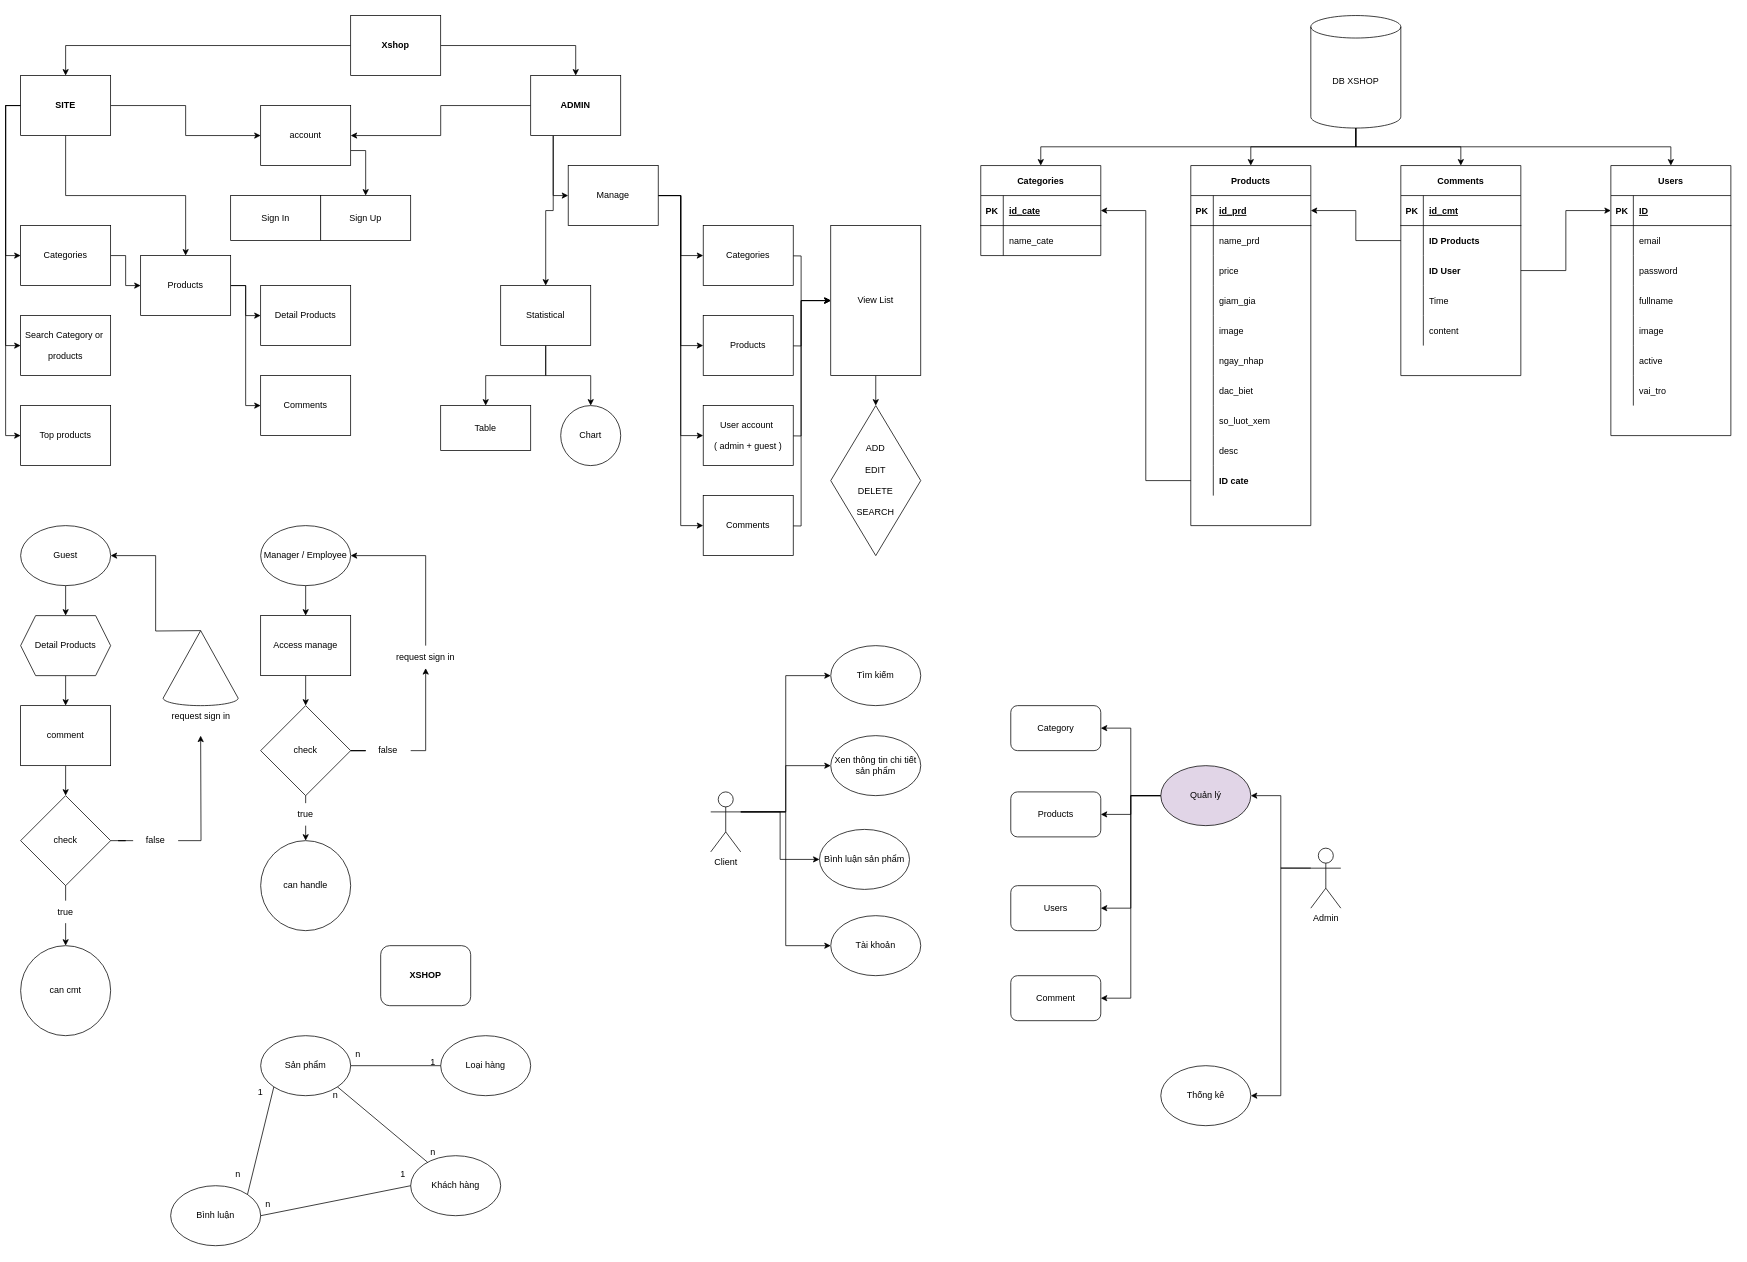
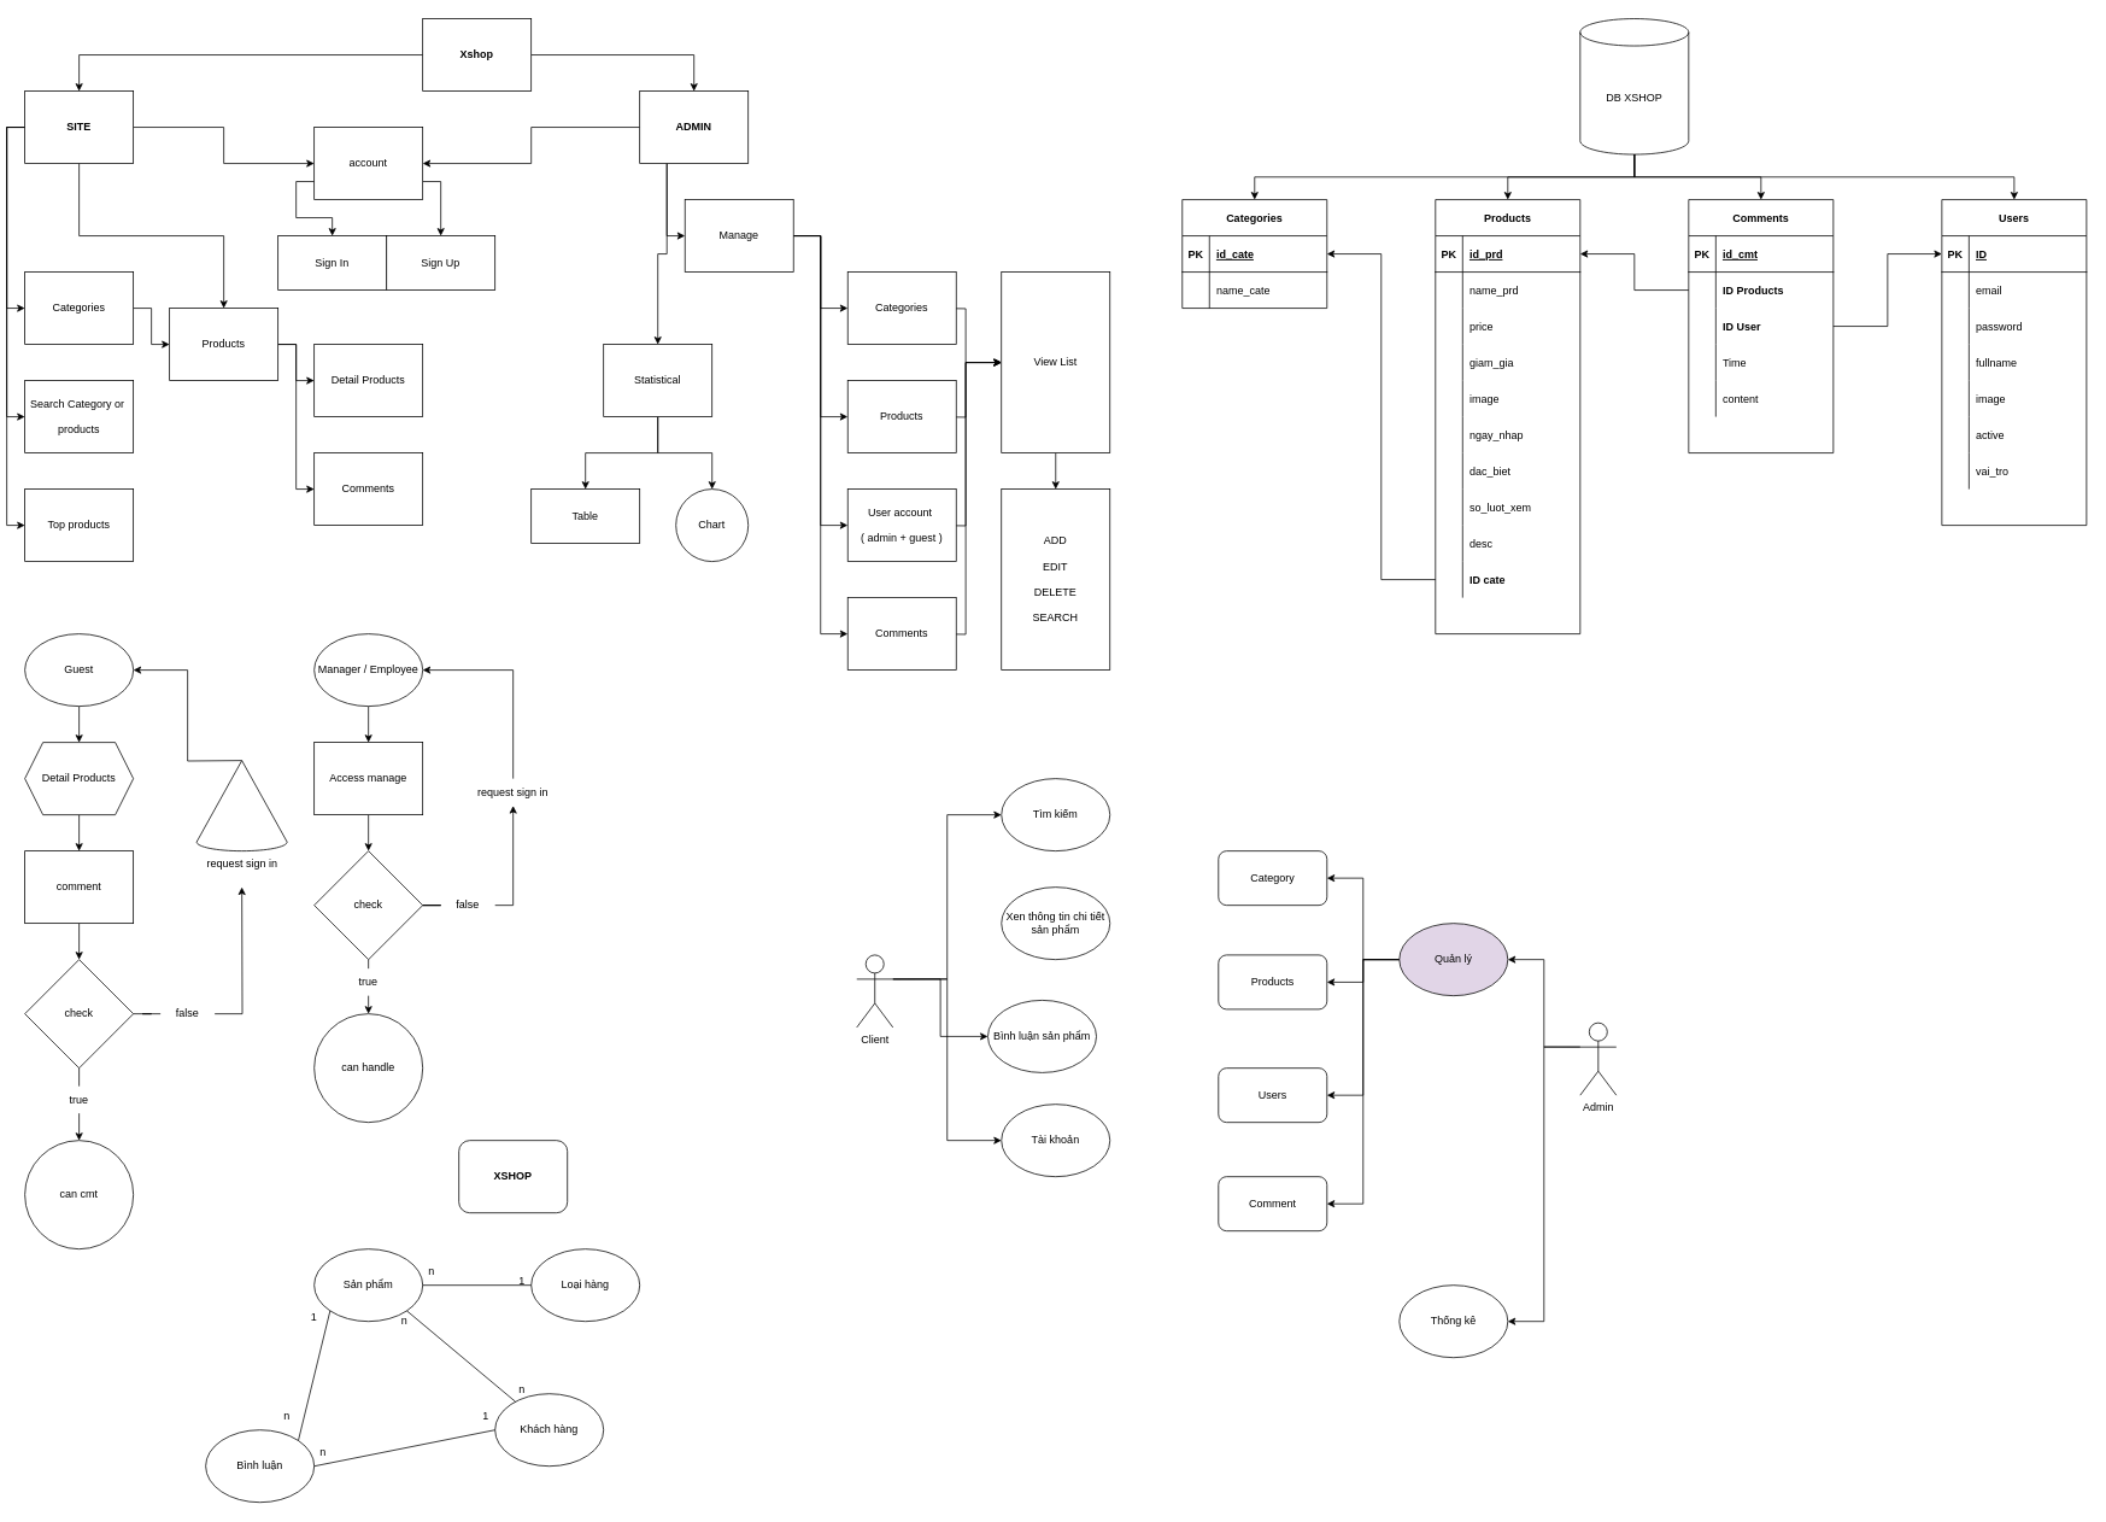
+ <mxCell id="15" style="edgeStyle=orthogonalEdgeStyle;rounded=0;orthogonalLoop=1;jettySize=auto;html=1;exitX=0;exitY=0.75;exitDx=0;exitDy=0;entryX=0.5;entryY=0;entryDx=0;entryDy=0;" parent="1" source="17" target="19" edge="1"><mxGeometry relative="1" as="geometry" /></mxCell>
- <mxCell id="43" value="ADD&lt;br&gt;&lt;br&gt;EDIT&lt;br&gt;&lt;br&gt;DELETE&lt;br&gt;&lt;br&gt;SEARCH" style="rhombus;whiteSpace=wrap;html=1;" parent="1" vertex="1"><mxGeometry x="1100" y="540" width="120" height="200" as="geometry" /></mxCell>
+ <mxCell id="43" value="ADD&lt;br&gt;&lt;br&gt;EDIT&lt;br&gt;&lt;br&gt;DELETE&lt;br&gt;&lt;br&gt;SEARCH" style="rounded=0;whiteSpace=wrap;html=1;" parent="1" vertex="1"><mxGeometry x="1100" y="540" width="120" height="200" as="geometry" /></mxCell>
- <mxCell id="165" style="edgeStyle=orthogonalEdgeStyle;rounded=0;orthogonalLoop=1;jettySize=auto;html=1;exitX=1;exitY=0.333;exitDx=0;exitDy=0;exitPerimeter=0;" parent="1" source="168" target="173" edge="1"><mxGeometry relative="1" as="geometry" /></mxCell>
